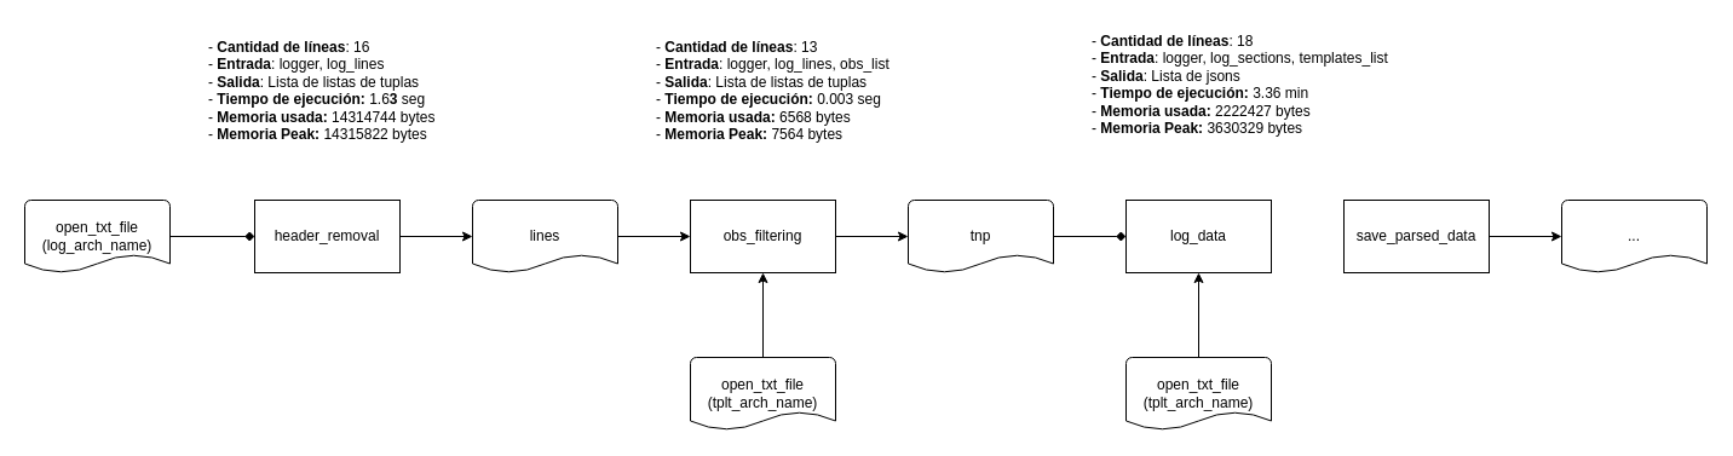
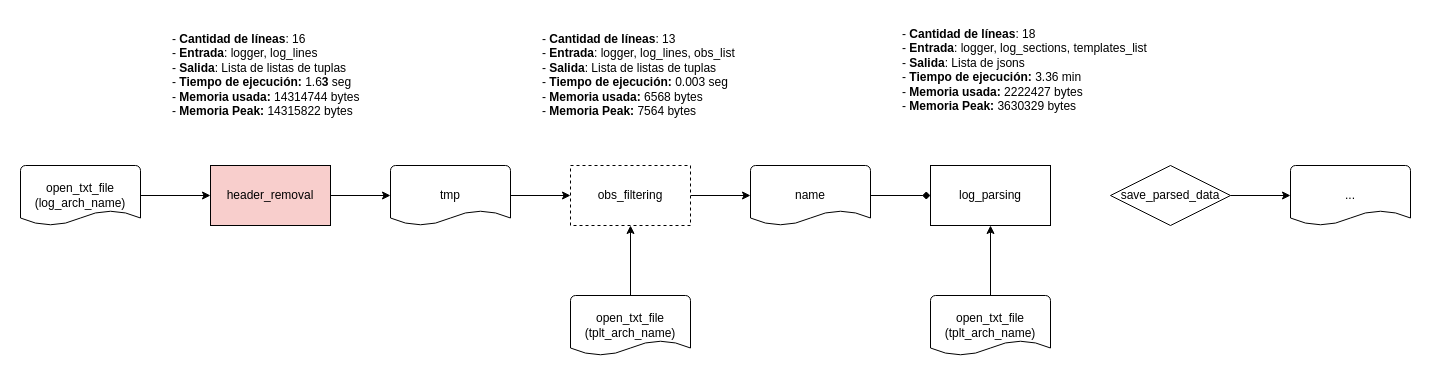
- <mxCell id="13" style="edgeStyle=orthogonalEdgeStyle;html=1;endArrow=diamond;" edge="1" parent="1" source="14" target="3"><mxGeometry relative="1" as="geometry" /></mxCell>
+ <mxCell id="13" style="edgeStyle=orthogonalEdgeStyle;html=1;" edge="1" parent="1" source="14" target="3"><mxGeometry relative="1" as="geometry" /></mxCell>
- <mxCell id="3" value="header_removal" style="rounded=0;whiteSpace=wrap;html=1;" parent="1" vertex="1"><mxGeometry x="210" y="165" width="120" height="60" as="geometry" /></mxCell>
+ <mxCell id="3" value="header_removal" style="rounded=0;whiteSpace=wrap;html=1;fillColor=#f8cecc;" parent="1" vertex="1"><mxGeometry x="210" y="165" width="120" height="60" as="geometry" /></mxCell>
- <mxCell id="21" value="&lt;div&gt;lines&lt;/div&gt;" style="strokeWidth=1;html=1;shape=mxgraph.flowchart.document2;whiteSpace=wrap;size=0.25;" vertex="1" parent="1"><mxGeometry x="390" y="165" width="120" height="60" as="geometry" /></mxCell>
+ <mxCell id="21" value="&lt;div&gt;tmp&lt;/div&gt;" style="strokeWidth=1;html=1;shape=mxgraph.flowchart.document2;whiteSpace=wrap;size=0.25;" vertex="1" parent="1"><mxGeometry x="390" y="165" width="120" height="60" as="geometry" /></mxCell>
- <mxCell id="12" value="obs_filtering" style="rounded=0;whiteSpace=wrap;html=1;" parent="1" vertex="1"><mxGeometry x="570" y="165" width="120" height="60" as="geometry" /></mxCell>
+ <mxCell id="12" value="obs_filtering" style="rounded=0;whiteSpace=wrap;html=1;dashed=1;" parent="1" vertex="1"><mxGeometry x="570" y="165" width="120" height="60" as="geometry" /></mxCell>
- <mxCell id="23" value="&lt;div&gt;tnp&lt;/div&gt;" style="strokeWidth=1;html=1;shape=mxgraph.flowchart.document2;whiteSpace=wrap;size=0.25;" vertex="1" parent="1"><mxGeometry x="750" y="165" width="120" height="60" as="geometry" /></mxCell>
+ <mxCell id="23" value="&lt;div&gt;name&lt;/div&gt;" style="strokeWidth=1;html=1;shape=mxgraph.flowchart.document2;whiteSpace=wrap;size=0.25;" vertex="1" parent="1"><mxGeometry x="750" y="165" width="120" height="60" as="geometry" /></mxCell>
- <mxCell id="4" value="log_data" style="rounded=0;whiteSpace=wrap;html=1;" parent="1" vertex="1"><mxGeometry x="930" y="165" width="120" height="60" as="geometry" /></mxCell>
+ <mxCell id="4" value="log_parsing" style="rounded=0;whiteSpace=wrap;html=1;" parent="1" vertex="1"><mxGeometry x="930" y="165" width="120" height="60" as="geometry" /></mxCell>
- <mxCell id="6" value="save_parsed_data" style="rounded=0;whiteSpace=wrap;html=1;glass=0;" parent="1" vertex="1"><mxGeometry x="1110" y="165" width="120" height="60" as="geometry" /></mxCell>
+ <mxCell id="6" value="save_parsed_data" style="rhombus;whiteSpace=wrap;html=1;glass=0;" parent="1" vertex="1"><mxGeometry x="1110" y="165" width="120" height="60" as="geometry" /></mxCell>
